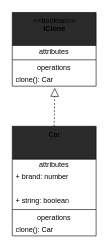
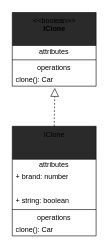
- <mxCell id="2" value="Car" style="swimlane;fontStyle=0;align=center;verticalAlign=top;childLayout=stackLayout;horizontal=1;startSize=55;horizontalStack=0;resizeParent=1;resizeParentMax=0;resizeLast=0;collapsible=0;marginBottom=0;html=1;fillColor=#2a2a2a;" vertex="1" parent="1"><mxGeometry x="20" y="210" width="140" height="183" as="geometry" /></mxCell>
+ <mxCell id="2" value="IClone" style="swimlane;fontStyle=0;align=center;verticalAlign=top;childLayout=stackLayout;horizontal=1;startSize=55;horizontalStack=0;resizeParent=1;resizeParentMax=0;resizeLast=0;collapsible=0;marginBottom=0;html=1;fillColor=#2a2a2a;" vertex="1" parent="1"><mxGeometry x="20" y="210" width="140" height="183" as="geometry" /></mxCell>
